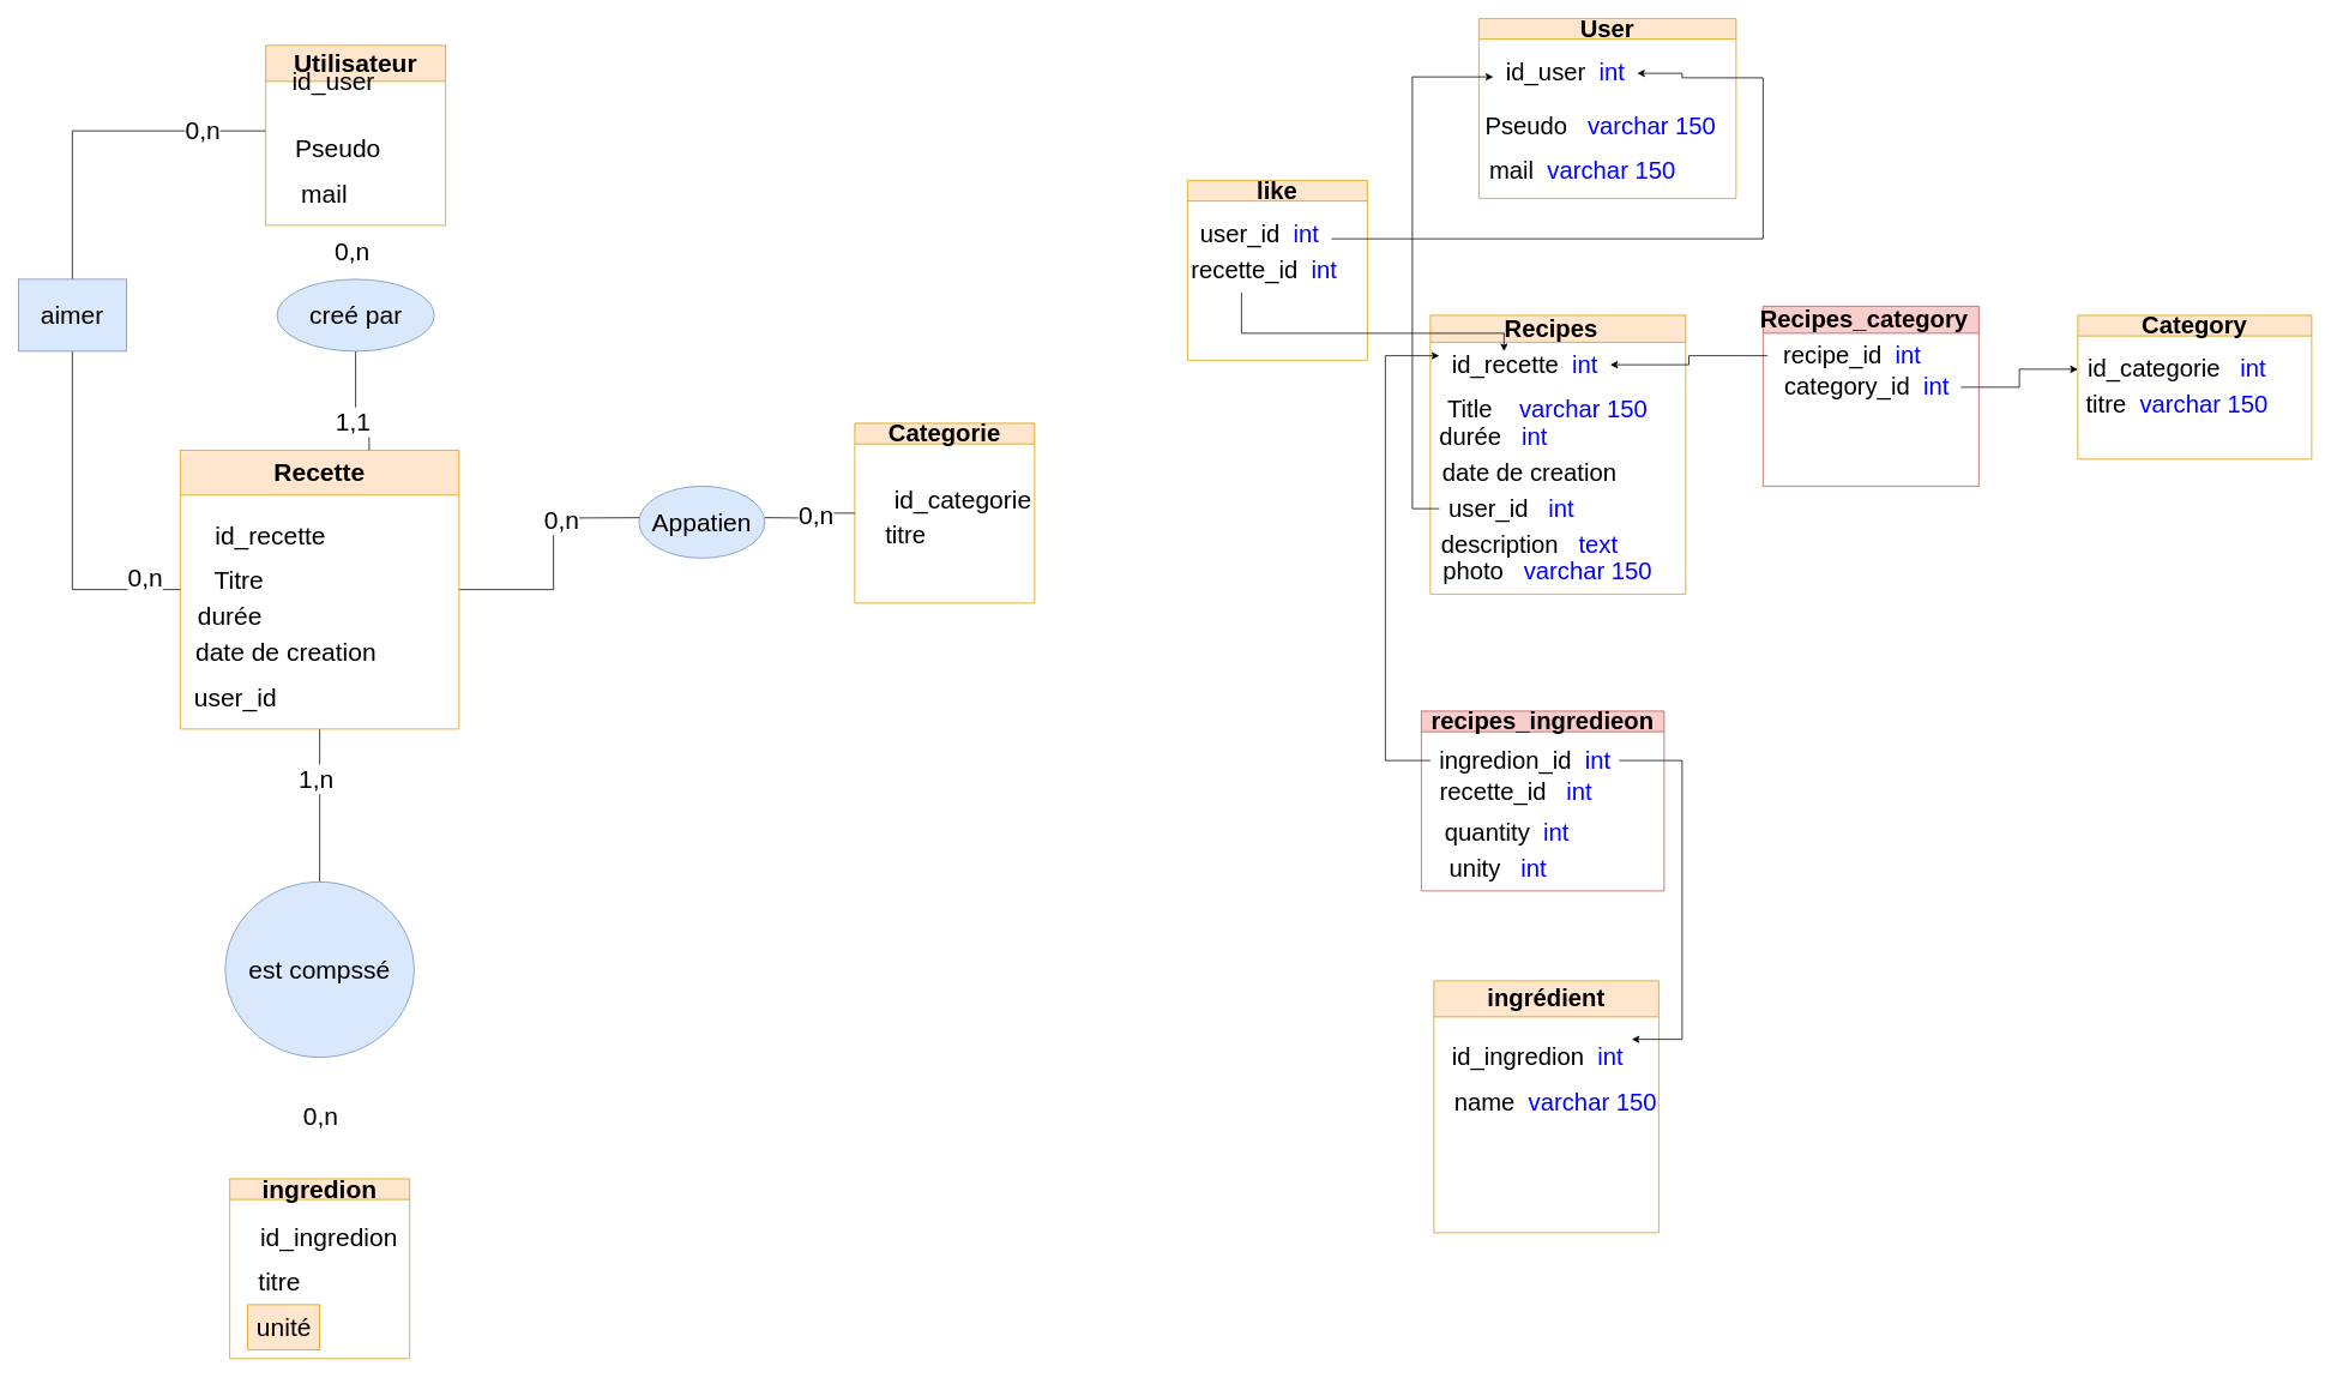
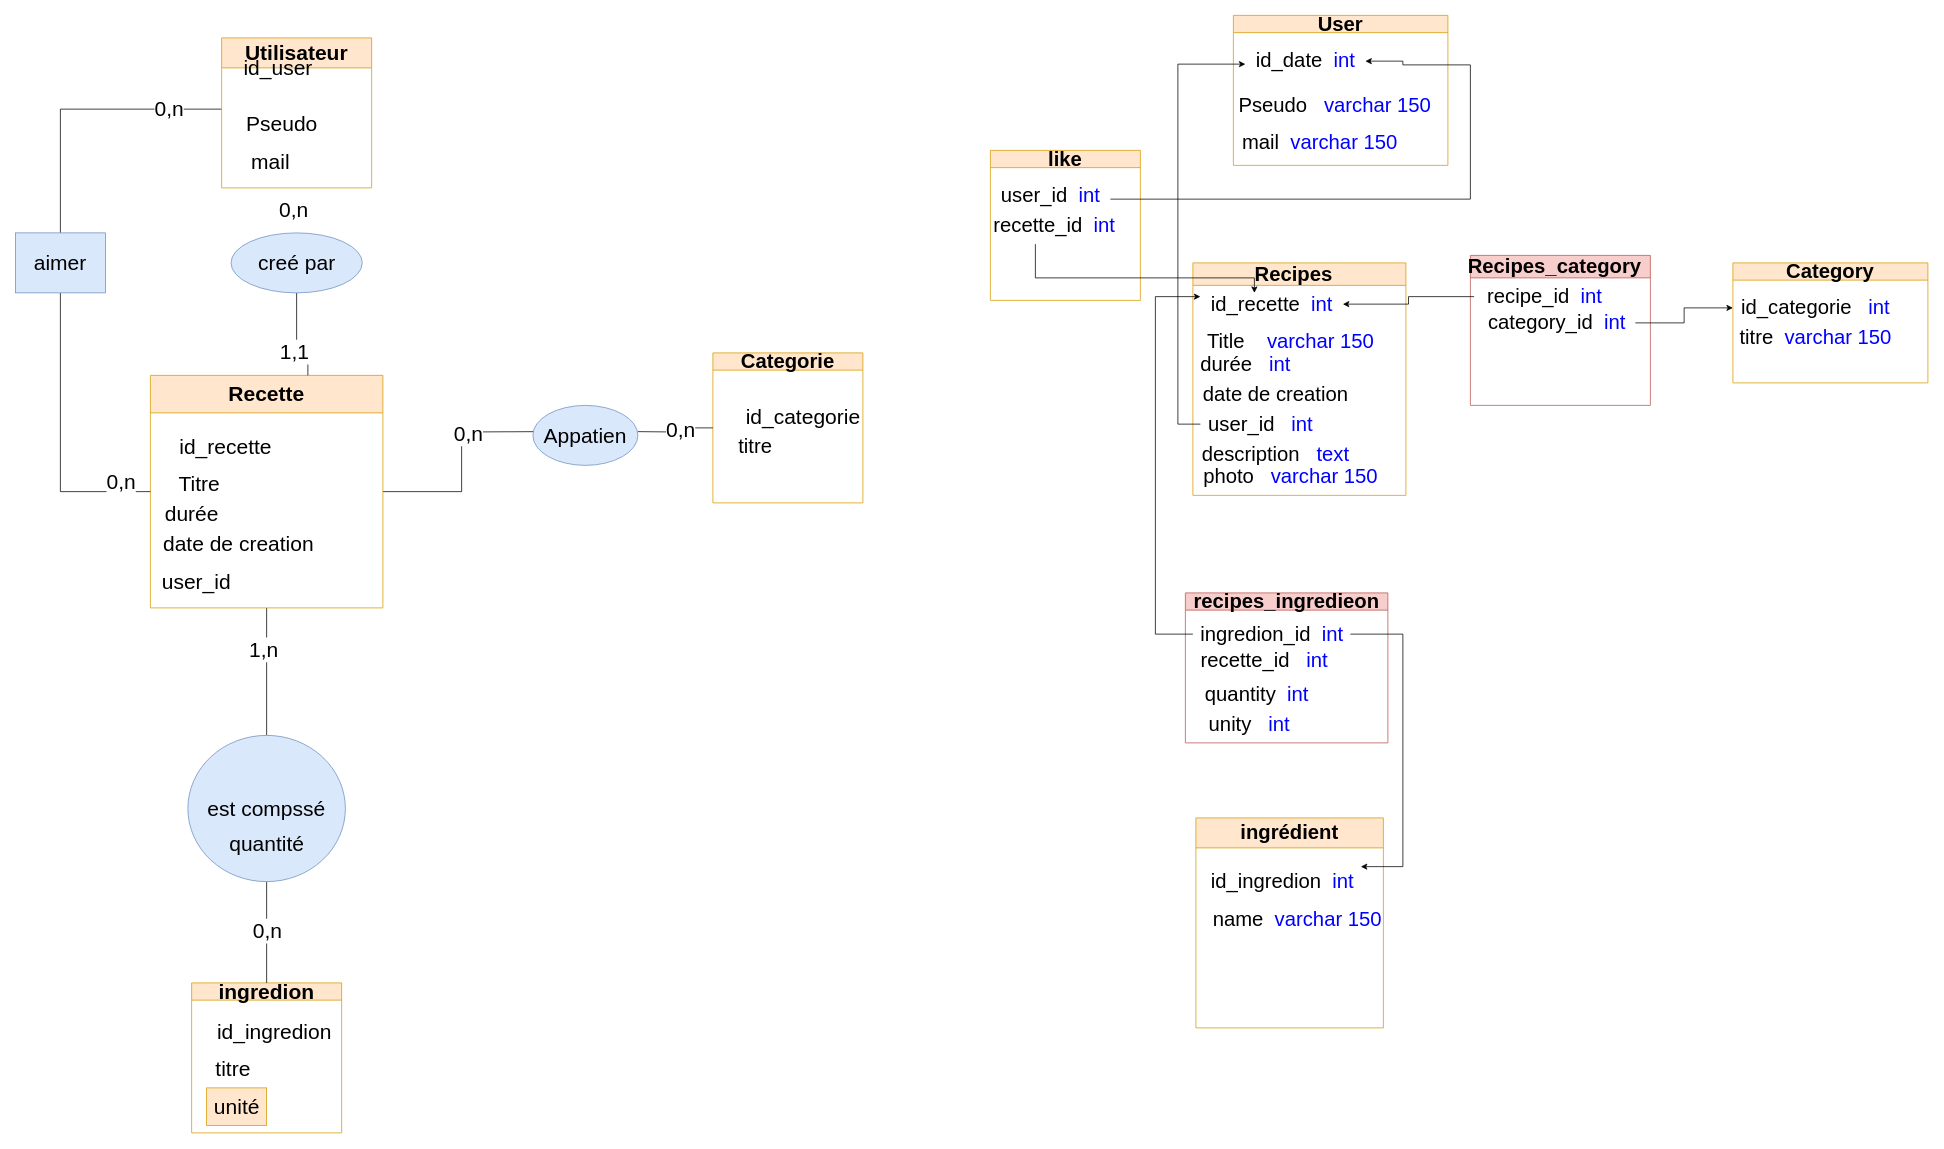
- <mxCell id="34" value="id_user&amp;nbsp;&amp;nbsp;&lt;font color=&quot;#0000ff&quot; style=&quot;font-size: 27px;&quot;&gt;int&lt;/font&gt;" style="text;html=1;align=center;verticalAlign=middle;resizable=0;points=[];autosize=1;strokeColor=none;fillColor=none;fontSize=27;" parent="31" vertex="1"><mxGeometry x="16" y="35" width="160" height="50" as="geometry" /></mxCell>
+ <mxCell id="34" value="id_date&amp;nbsp;&amp;nbsp;&lt;font color=&quot;#0000ff&quot; style=&quot;font-size: 27px;&quot;&gt;int&lt;/font&gt;" style="text;html=1;align=center;verticalAlign=middle;resizable=0;points=[];autosize=1;strokeColor=none;fillColor=none;fontSize=27;" parent="31" vertex="1"><mxGeometry x="16" y="35" width="160" height="50" as="geometry" /></mxCell>
+ <mxCell id="72" value="quantité" style="text;html=1;align=center;verticalAlign=middle;resizable=0;points=[];autosize=1;strokeColor=none;fillColor=none;fontSize=28;" parent="1" vertex="1"><mxGeometry x="295" y="1100" width="120" height="50" as="geometry" /></mxCell>
+ <mxCell id="19" style="edgeStyle=orthogonalEdgeStyle;rounded=0;orthogonalLoop=1;jettySize=auto;html=1;endArrow=none;endFill=0;fontSize=28;" parent="1" source="72" target="15" edge="1"><mxGeometry relative="1" as="geometry"><mxPoint x="360" y="1090" as="sourcePoint" /></mxGeometry></mxCell>
